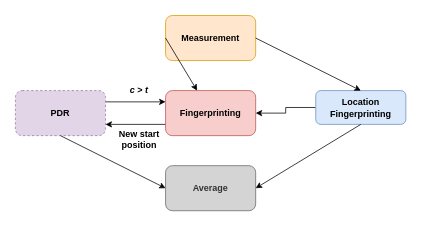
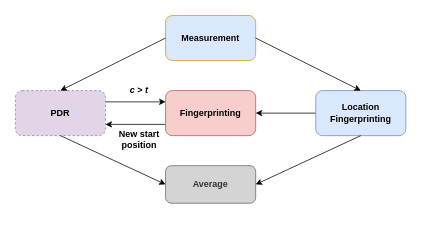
- <mxCell id="9" value="&lt;font style=&quot;font-size: 12px&quot;&gt;&lt;b&gt;Measurement&lt;/b&gt;&lt;/font&gt;" style="rounded=1;whiteSpace=wrap;html=1;fontSize=11;strokeWidth=1;fillColor=#ffe6cc;strokeColor=#d79b00;" parent="1" vertex="1"><mxGeometry x="220" y="20" width="120" height="60" as="geometry" /></mxCell>
+ <mxCell id="9" value="&lt;font style=&quot;font-size: 12px&quot;&gt;&lt;b&gt;Measurement&lt;/b&gt;&lt;/font&gt;" style="rounded=1;whiteSpace=wrap;html=1;fontSize=11;strokeWidth=1;fillColor=#dae8fc;strokeColor=#d79b00;" parent="1" vertex="1"><mxGeometry x="220" y="20" width="120" height="60" as="geometry" /></mxCell>
- <mxCell id="11" value="" style="endArrow=classic;html=1;fontSize=11;strokeWidth=1;exitX=0;exitY=0.5;exitDx=0;exitDy=0;" parent="1" source="9" target="8" edge="1"><mxGeometry width="50" height="50" relative="1" as="geometry"><mxPoint x="60" y="70" as="sourcePoint" /><mxPoint x="110" y="20" as="targetPoint" /></mxGeometry></mxCell>
+ <mxCell id="11" value="" style="endArrow=classic;html=1;fontSize=11;strokeWidth=1;entryX=0.5;entryY=0;entryDx=0;entryDy=0;exitX=0;exitY=0.5;exitDx=0;exitDy=0;" parent="1" source="9" target="3" edge="1"><mxGeometry width="50" height="50" relative="1" as="geometry"><mxPoint x="60" y="70" as="sourcePoint" /><mxPoint x="110" y="20" as="targetPoint" /></mxGeometry></mxCell>
- <mxCell id="5" value="&lt;b&gt;Location Fingerprinting&lt;/b&gt;" style="rounded=1;whiteSpace=wrap;html=1;fillColor=#dae8fc;strokeColor=#6c8ebf;" parent="1" vertex="1"><mxGeometry x="420" y="120" width="120" height="45" as="geometry" /></mxCell>
+ <mxCell id="5" value="&lt;b&gt;Location Fingerprinting&lt;/b&gt;" style="rounded=1;whiteSpace=wrap;html=1;fillColor=#dae8fc;strokeColor=#6c8ebf;" parent="1" vertex="1"><mxGeometry x="420" y="120" width="120" height="60" as="geometry" /></mxCell>
- <mxCell id="13" value="&lt;b&gt;Average&lt;/b&gt;" style="rounded=1;whiteSpace=wrap;html=1;strokeColor=#666666;fontColor=#333333;fillColor=#D4D4D4;" parent="1" vertex="1"><mxGeometry x="220" y="220" width="120" height="60" as="geometry" /></mxCell>
+ <mxCell id="13" value="&lt;b&gt;Average&lt;/b&gt;" style="rounded=1;whiteSpace=wrap;html=1;strokeColor=#666666;fontColor=#333333;fillColor=#D4D4D4;" parent="1" vertex="1"><mxGeometry x="220" y="220" width="120" height="50" as="geometry" /></mxCell>
